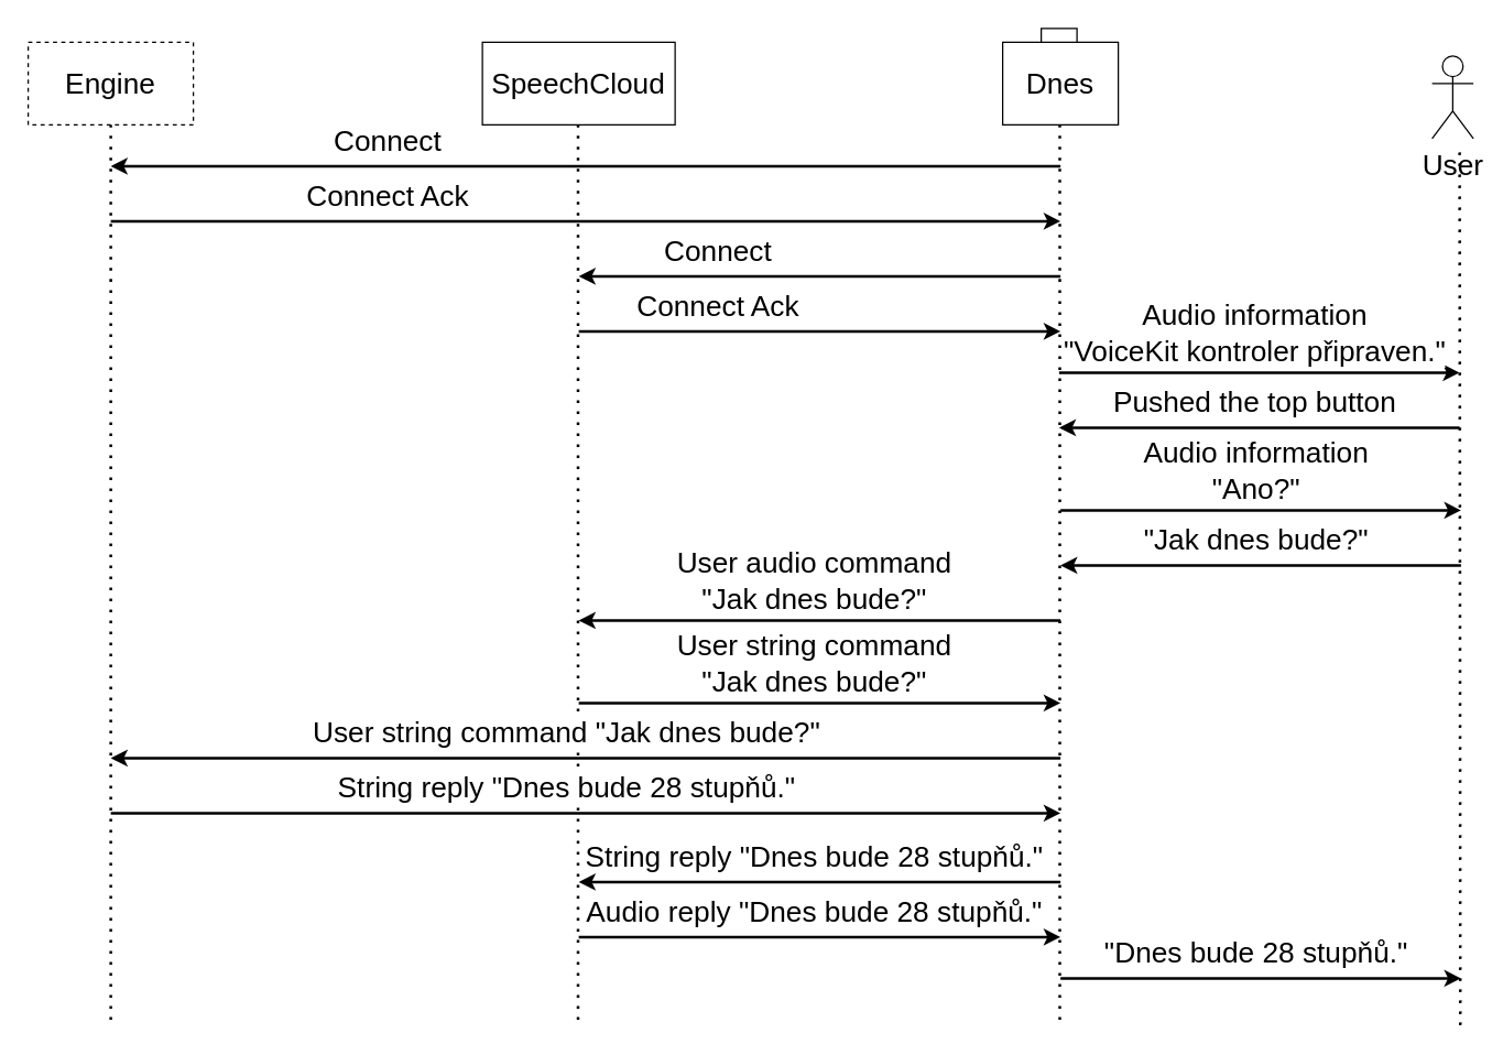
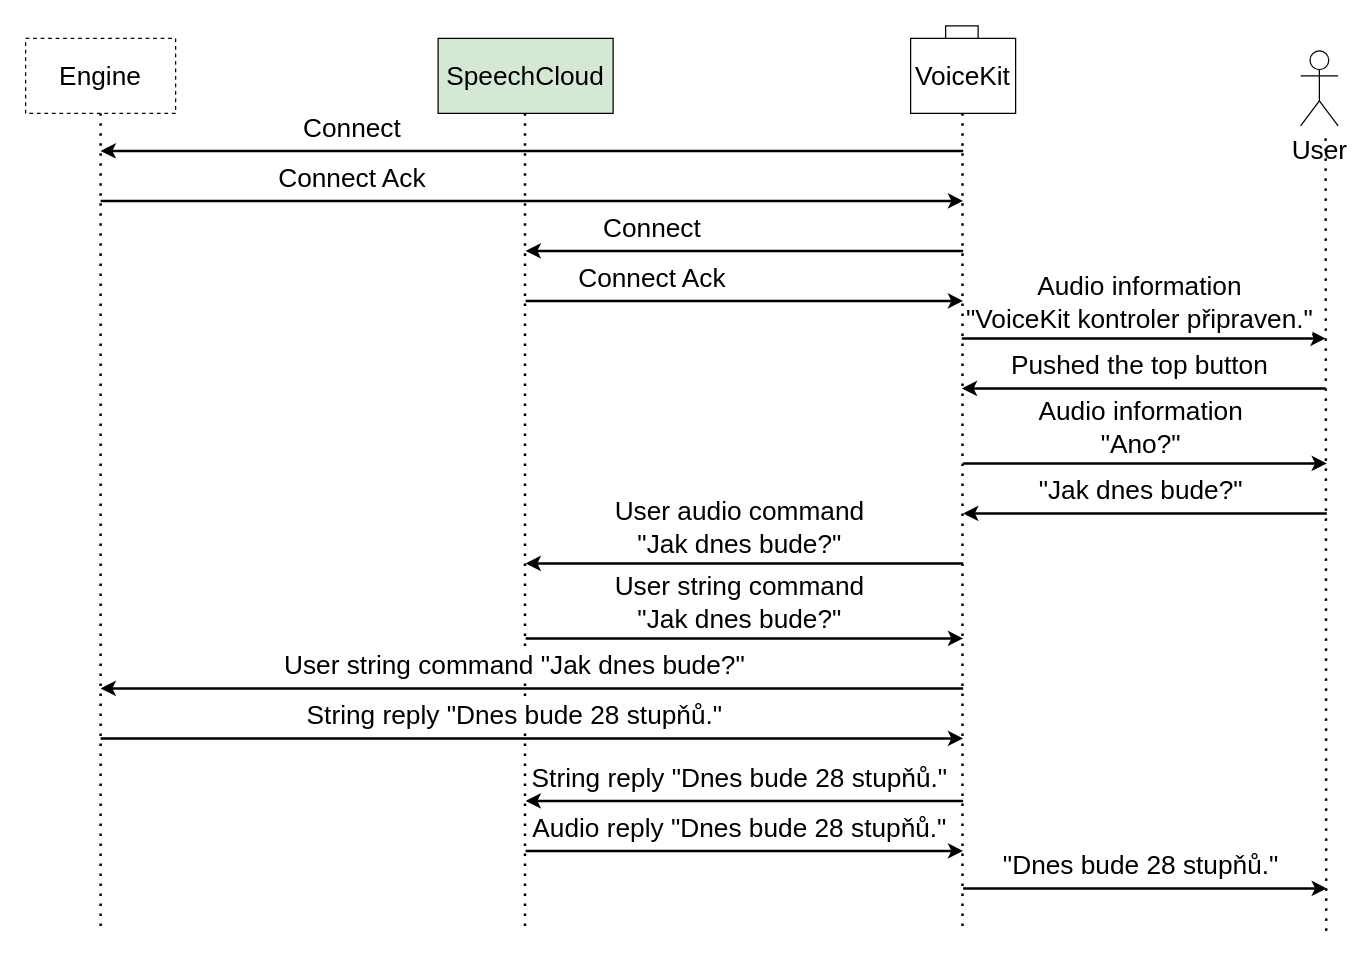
- <mxCell id="3" value="SpeechCloud" style="rounded=0;whiteSpace=wrap;html=1;fontSize=21;" vertex="1" parent="1"><mxGeometry x="350" y="30" width="140" height="60" as="geometry" /></mxCell>
+ <mxCell id="3" value="SpeechCloud" style="rounded=0;whiteSpace=wrap;html=1;fontSize=21;fillColor=#d5e8d4;" vertex="1" parent="1"><mxGeometry x="350" y="30" width="140" height="60" as="geometry" /></mxCell>
- <mxCell id="4" value="Dnes" style="rounded=0;whiteSpace=wrap;html=1;fontSize=21;" vertex="1" parent="1"><mxGeometry x="728" y="30" width="84" height="60" as="geometry" /></mxCell>
+ <mxCell id="4" value="VoiceKit" style="rounded=0;whiteSpace=wrap;html=1;fontSize=21;" vertex="1" parent="1"><mxGeometry x="728" y="30" width="84" height="60" as="geometry" /></mxCell>
